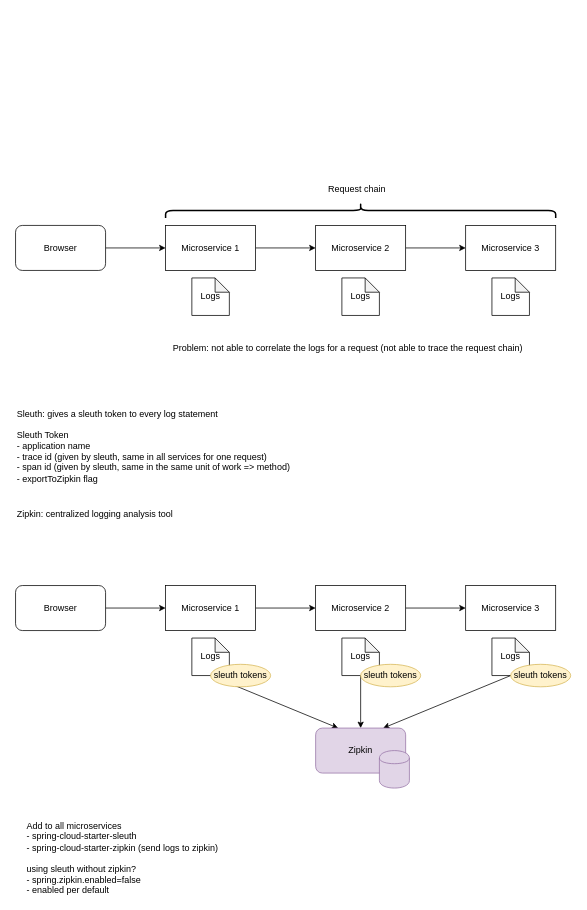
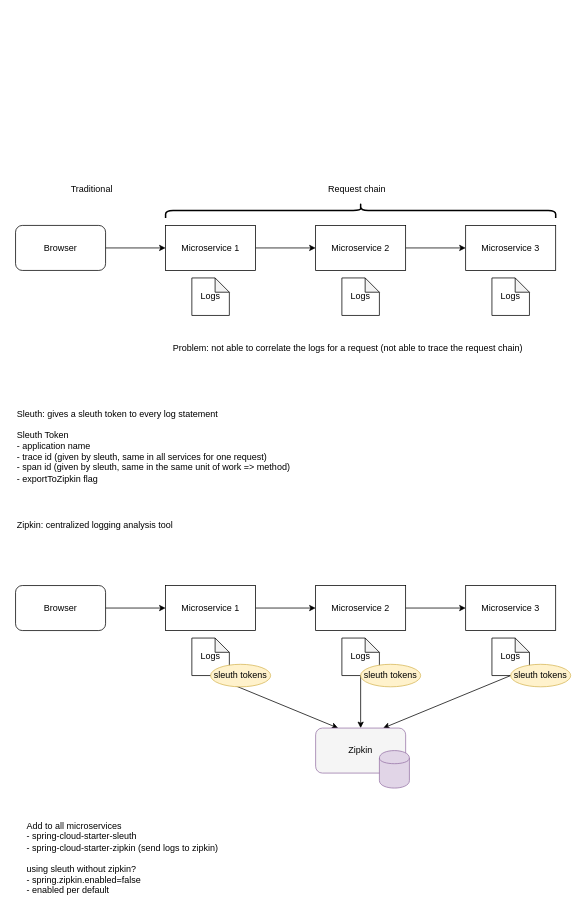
+ <mxCell id="2" value="Traditional&lt;br&gt;" style="text;html=1;resizable=0;points=[];autosize=1;align=left;verticalAlign=top;spacingTop=-4;" vertex="1" parent="1"><mxGeometry x="92" y="242" width="70" height="20" as="geometry" /></mxCell>
- <mxCell id="18" value="Zipkin: centralized logging analysis tool" style="text;html=1;resizable=0;points=[];autosize=1;align=left;verticalAlign=top;spacingTop=-4;" vertex="1" parent="1"><mxGeometry x="20" y="675" width="220" height="20" as="geometry" /></mxCell>
+ <mxCell id="18" value="Zipkin: centralized logging analysis tool" style="text;html=1;resizable=0;points=[];autosize=1;align=left;verticalAlign=top;spacingTop=-4;" vertex="1" parent="1"><mxGeometry x="20" y="690" width="220" height="20" as="geometry" /></mxCell>
- <mxCell id="35" value="Zipkin" style="rounded=1;whiteSpace=wrap;html=1;strokeWidth=1;fillColor=#e1d5e7;strokeColor=#9673a6;" vertex="1" parent="1"><mxGeometry x="420" y="970" width="120" height="60" as="geometry" /></mxCell>
+ <mxCell id="35" value="Zipkin" style="rounded=1;whiteSpace=wrap;html=1;strokeWidth=1;fillColor=#f5f5f5;strokeColor=#9673a6;" vertex="1" parent="1"><mxGeometry x="420" y="970" width="120" height="60" as="geometry" /></mxCell>
